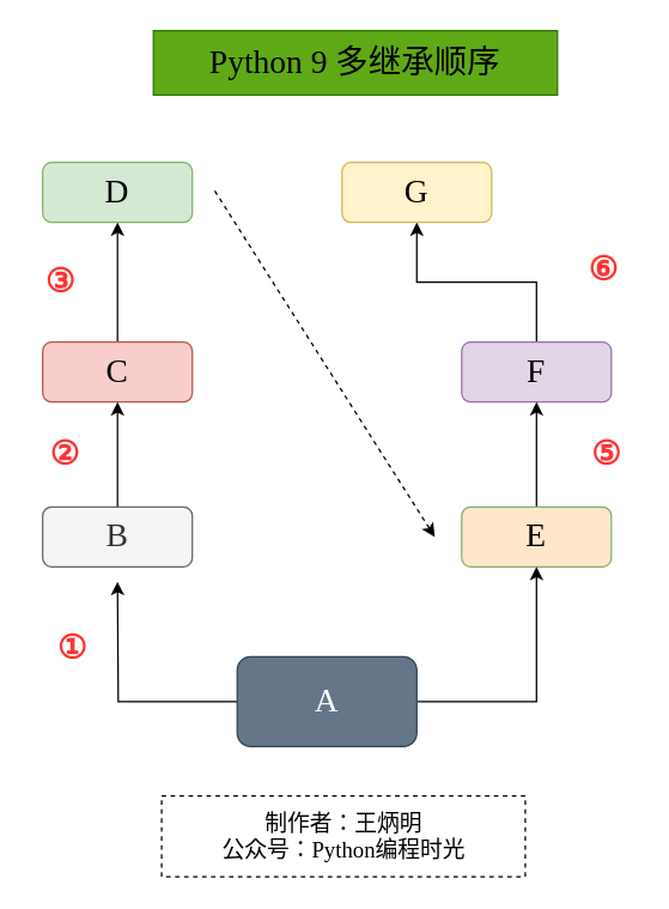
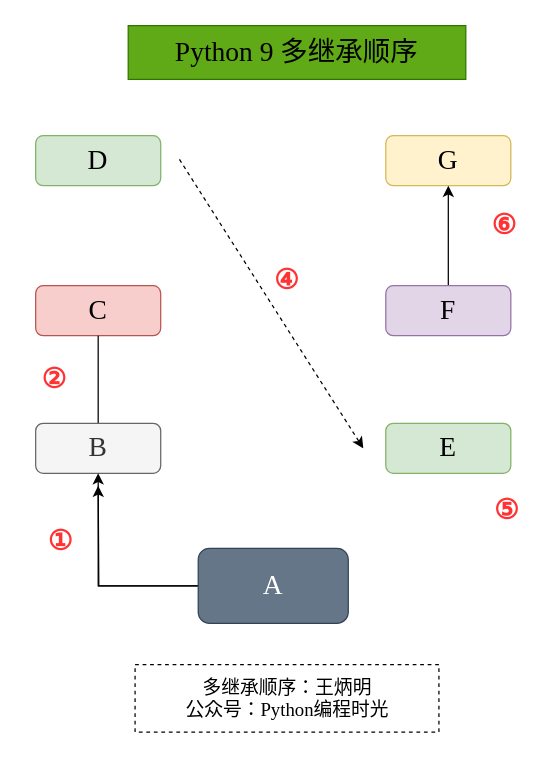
- <mxCell id="7" value="G" style="rounded=1;whiteSpace=wrap;html=1;fontFamily=Comic Sans MS;fontSize=22;fillColor=#fff2cc;strokeColor=#d6b656;" vertex="1" parent="1"><mxGeometry x="228" y="108" width="100" height="40" as="geometry" /></mxCell>
+ <mxCell id="7" value="G" style="rounded=1;whiteSpace=wrap;html=1;fontFamily=Comic Sans MS;fontSize=22;fillColor=#fff2cc;strokeColor=#d6b656;" vertex="1" parent="1"><mxGeometry x="308" y="108" width="100" height="40" as="geometry" /></mxCell>
- <mxCell id="17" value="③" style="text;html=1;strokeColor=none;fillColor=none;align=center;verticalAlign=middle;whiteSpace=wrap;rounded=0;fontFamily=Comic Sans MS;fontSize=22;fontColor=#FF3333;fontStyle=1" vertex="1" parent="1"><mxGeometry x="20" y="178" width="40" height="20" as="geometry" /></mxCell>
- <mxCell id="3" style="edgeStyle=orthogonalEdgeStyle;rounded=0;orthogonalLoop=1;jettySize=auto;html=1;entryX=0.5;entryY=1;entryDx=0;entryDy=0;" edge="1" parent="1" source="4" target="2"><mxGeometry relative="1" as="geometry" /></mxCell>
+ <mxCell id="19" value="④" style="text;html=1;strokeColor=none;fillColor=none;align=center;verticalAlign=middle;whiteSpace=wrap;rounded=0;fontFamily=Comic Sans MS;fontSize=22;fontColor=#FF3333;fontStyle=1" vertex="1" parent="1"><mxGeometry x="209" y="214" width="40" height="20" as="geometry" /></mxCell>
- <mxCell id="5" style="edgeStyle=orthogonalEdgeStyle;rounded=0;orthogonalLoop=1;jettySize=auto;html=1;entryX=0.5;entryY=1;entryDx=0;entryDy=0;fontFamily=Comic Sans MS;fontSize=22;" edge="1" parent="1" source="6" target="4"><mxGeometry relative="1" as="geometry" /></mxCell>
+ <mxCell id="5" style="edgeStyle=orthogonalEdgeStyle;rounded=0;orthogonalLoop=1;jettySize=auto;html=1;entryX=0.5;entryY=1;entryDx=0;entryDy=0;fontFamily=Comic Sans MS;fontSize=22;endArrow=none;" edge="1" parent="1" source="6" target="4"><mxGeometry relative="1" as="geometry" /></mxCell>
- <mxCell id="20" value="⑤" style="text;html=1;strokeColor=none;fillColor=none;align=center;verticalAlign=middle;whiteSpace=wrap;rounded=0;fontFamily=Comic Sans MS;fontSize=22;fontColor=#FF3333;fontStyle=1" vertex="1" parent="1"><mxGeometry x="385" y="293" width="40" height="20" as="geometry" /></mxCell>
+ <mxCell id="20" value="⑤" style="text;html=1;strokeColor=none;fillColor=none;align=center;verticalAlign=middle;whiteSpace=wrap;rounded=0;fontFamily=Comic Sans MS;fontSize=22;fontColor=#FF3333;fontStyle=1" vertex="1" parent="1"><mxGeometry x="385" y="398" width="40" height="20" as="geometry" /></mxCell>
- <mxCell id="10" style="edgeStyle=orthogonalEdgeStyle;rounded=0;orthogonalLoop=1;jettySize=auto;html=1;entryX=0.5;entryY=1;entryDx=0;entryDy=0;fontFamily=Comic Sans MS;fontSize=22;" edge="1" parent="1" source="11" target="9"><mxGeometry relative="1" as="geometry" /></mxCell>
- <mxCell id="11" value="E" style="rounded=1;whiteSpace=wrap;html=1;fontFamily=Comic Sans MS;fontSize=22;fillColor=#ffe6cc;strokeColor=#82b366;" vertex="1" parent="1"><mxGeometry x="308" y="338" width="100" height="40" as="geometry" /></mxCell>
+ <mxCell id="11" value="E" style="rounded=1;whiteSpace=wrap;html=1;fontFamily=Comic Sans MS;fontSize=22;fillColor=#d5e8d4;strokeColor=#82b366;" vertex="1" parent="1"><mxGeometry x="308" y="338" width="100" height="40" as="geometry" /></mxCell>
- <mxCell id="12" style="edgeStyle=orthogonalEdgeStyle;rounded=0;orthogonalLoop=1;jettySize=auto;html=1;entryX=0.5;entryY=1;entryDx=0;entryDy=0;fontFamily=Comic Sans MS;fontSize=22;" edge="1" parent="1" source="14" target="11"><mxGeometry relative="1" as="geometry" /></mxCell>
+ <mxCell id="12" style="edgeStyle=orthogonalEdgeStyle;rounded=0;orthogonalLoop=1;jettySize=auto;html=1;fontFamily=Comic Sans MS;fontSize=22;" edge="1" parent="1" source="14" target="6"><mxGeometry relative="1" as="geometry" /></mxCell>
- <mxCell id="23" value="制作者：王炳明 &lt;br&gt;公众号：Python编程时光" style="text;html=1;fillColor=none;align=center;verticalAlign=middle;whiteSpace=wrap;rounded=0;fontFamily=Comic Sans MS;fontSize=15;strokeColor=#000000;dashed=1;" vertex="1" parent="1"><mxGeometry x="107.5" y="531" width="243" height="54" as="geometry" /></mxCell>
+ <mxCell id="23" value="多继承顺序：王炳明 &lt;br&gt;公众号：Python编程时光" style="text;html=1;fillColor=none;align=center;verticalAlign=middle;whiteSpace=wrap;rounded=0;fontFamily=Comic Sans MS;fontSize=15;strokeColor=#000000;dashed=1;" vertex="1" parent="1"><mxGeometry x="107.5" y="531" width="243" height="54" as="geometry" /></mxCell>
